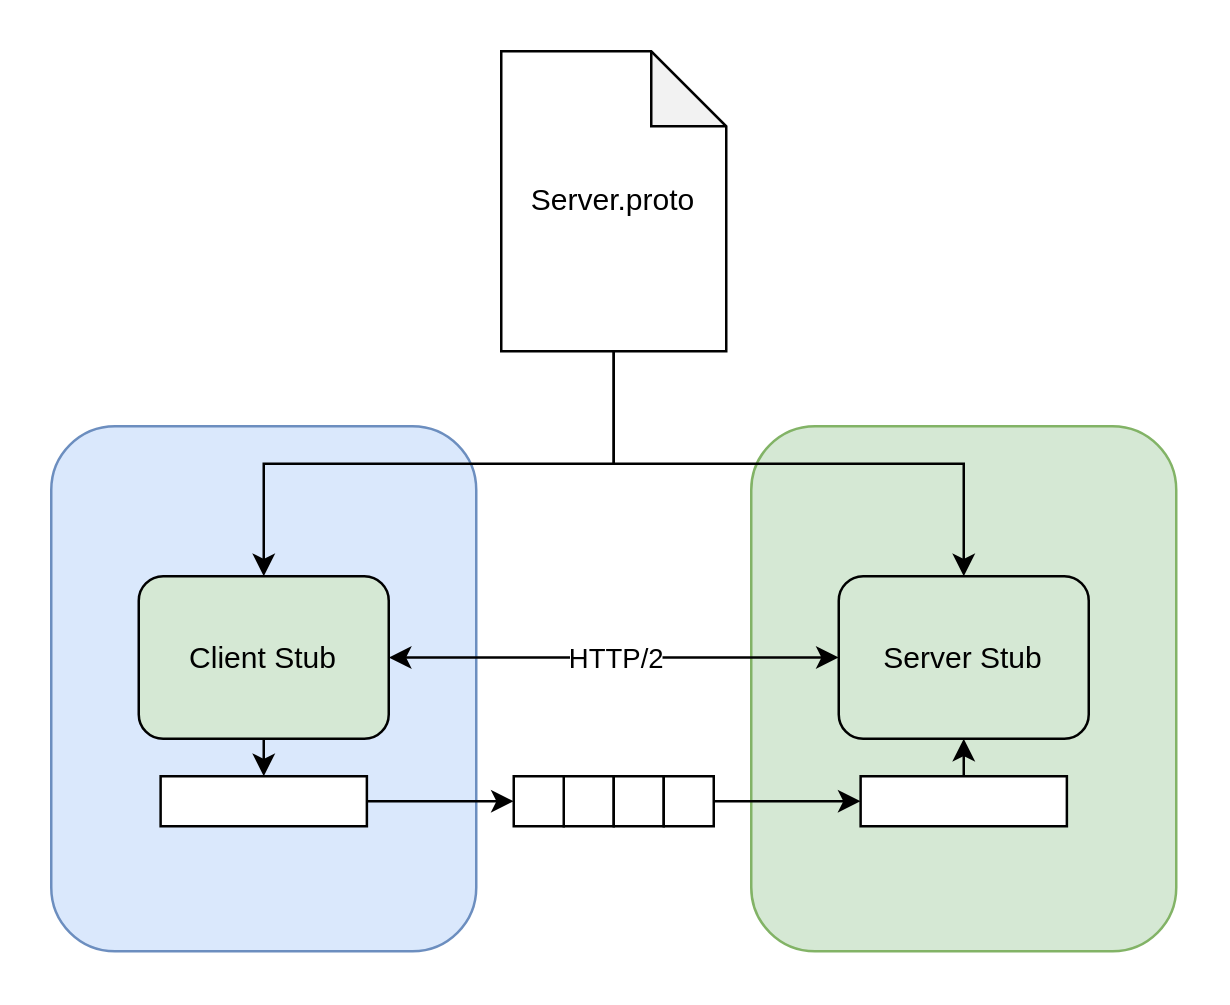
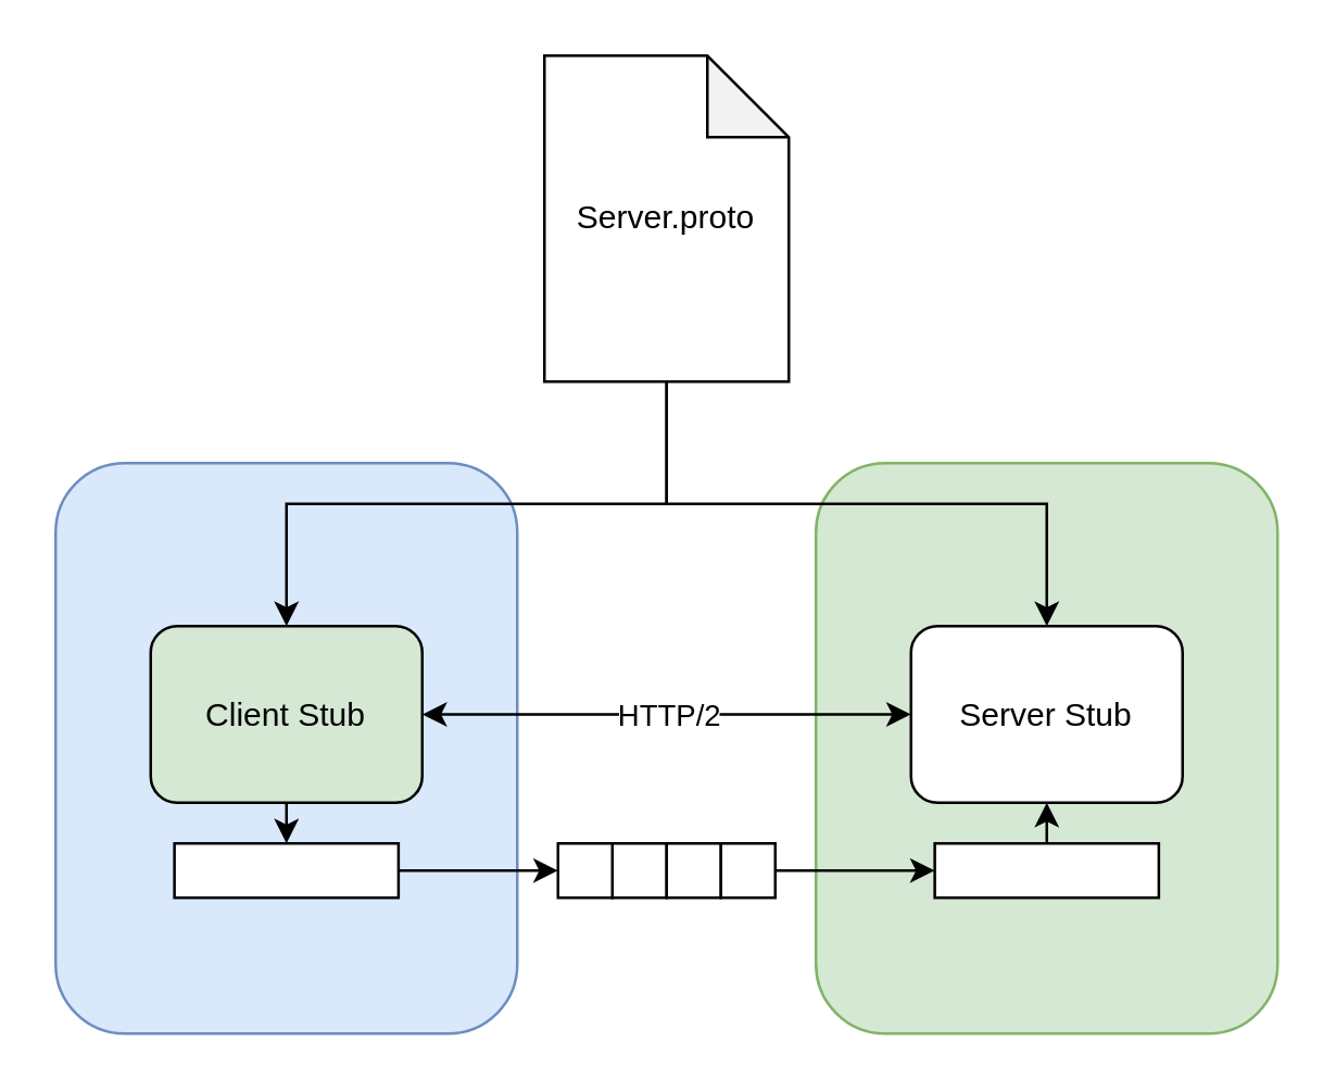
- <mxCell id="6" value="Server Stub" style="rounded=1;whiteSpace=wrap;html=1;fillColor=#d5e8d4;" vertex="1" parent="1"><mxGeometry x="335" y="230" width="100" height="65" as="geometry" /></mxCell>
+ <mxCell id="6" value="Server Stub" style="rounded=1;whiteSpace=wrap;html=1;" vertex="1" parent="1"><mxGeometry x="335" y="230" width="100" height="65" as="geometry" /></mxCell>
